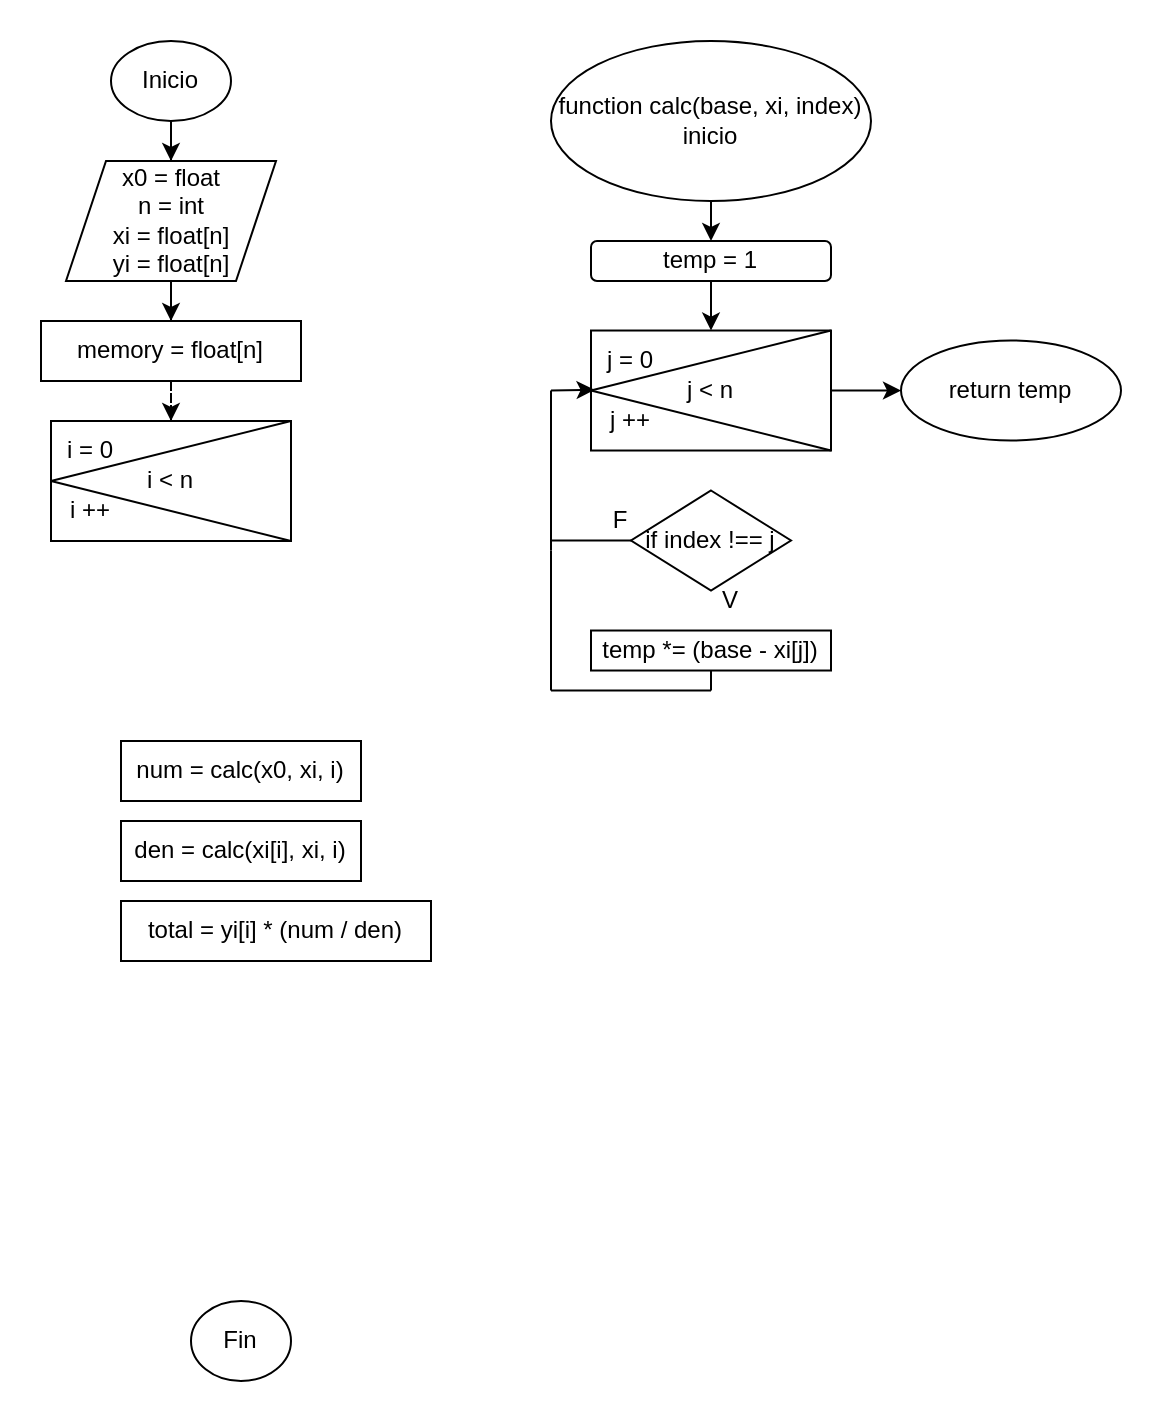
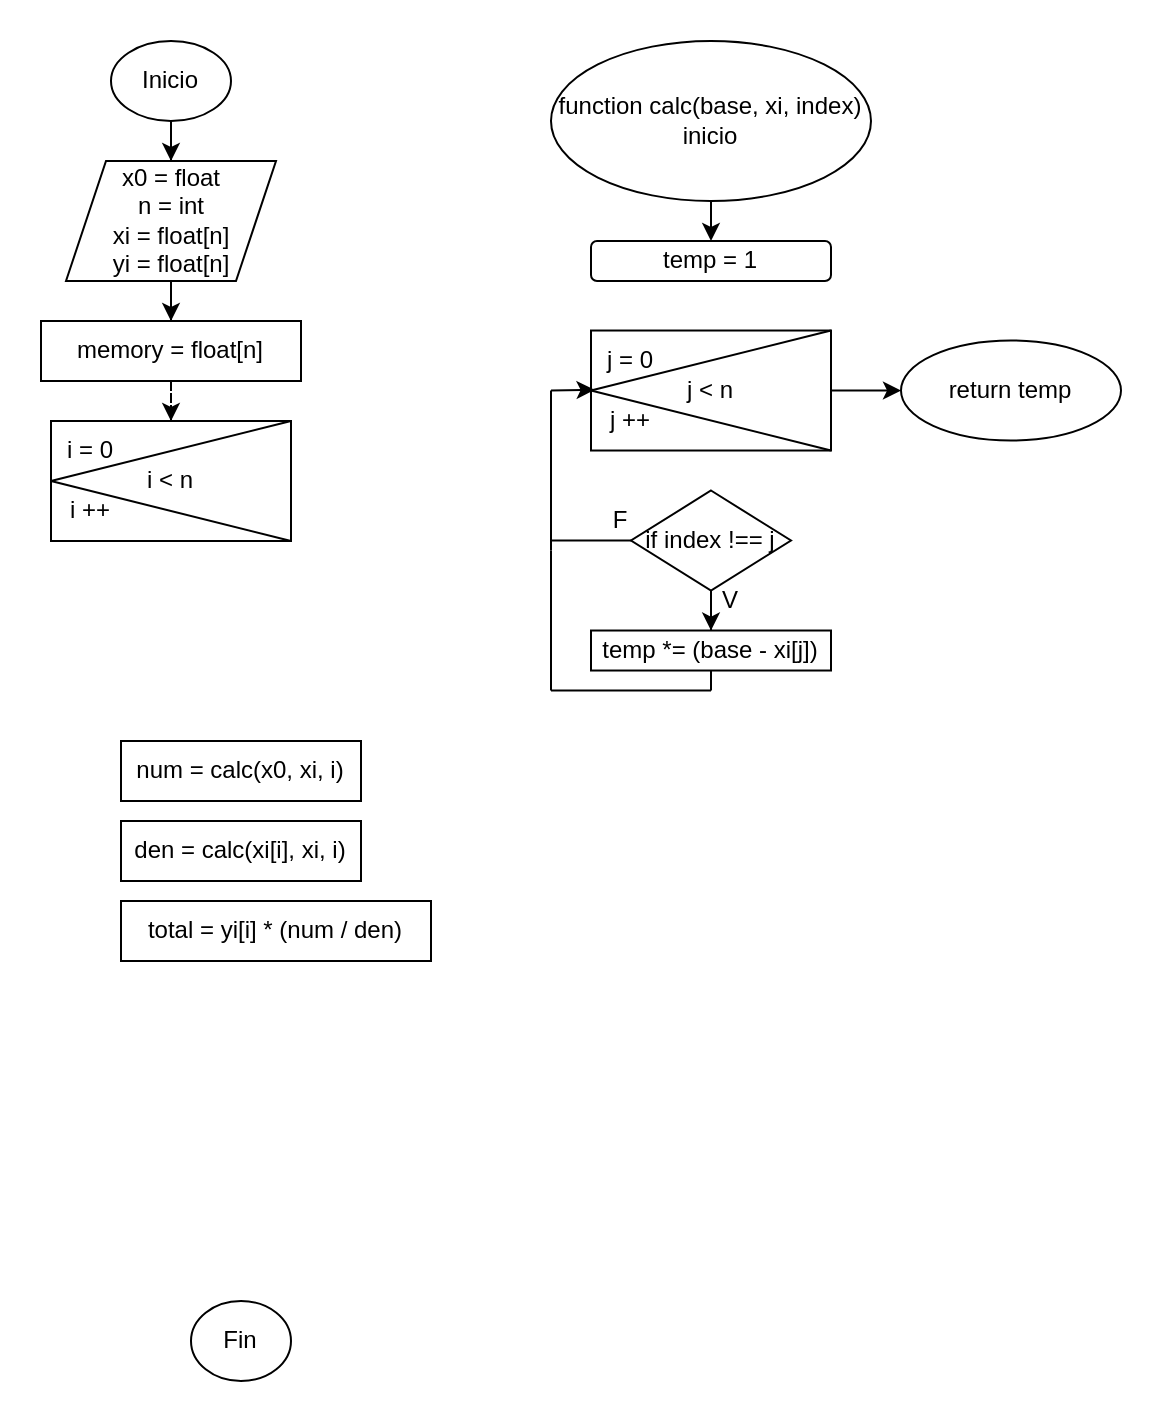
- <mxCell id="35" value="" style="endArrow=classic;html=1;rounded=0;exitX=0.5;exitY=1;exitDx=0;exitDy=0;entryX=0.5;entryY=0;entryDx=0;entryDy=0;" edge="1" parent="1" source="33" target="15"><mxGeometry width="50" height="50" relative="1" as="geometry"><mxPoint x="345" y="159.85" as="sourcePoint" /><mxPoint x="480" y="109.85" as="targetPoint" /></mxGeometry></mxCell>
+ <mxCell id="20" value="" style="edgeStyle=orthogonalEdgeStyle;rounded=0;orthogonalLoop=1;jettySize=auto;html=1;" edge="1" parent="1" source="21" target="27"><mxGeometry relative="1" as="geometry" /></mxCell>
